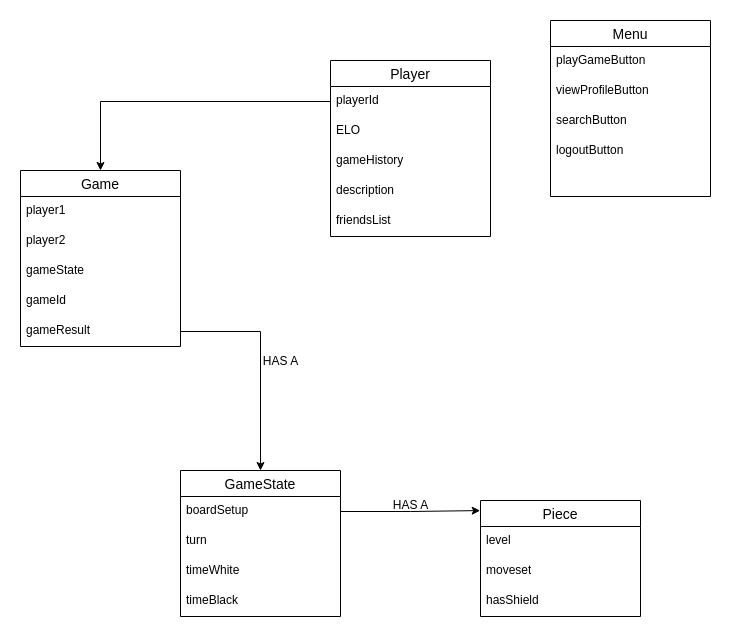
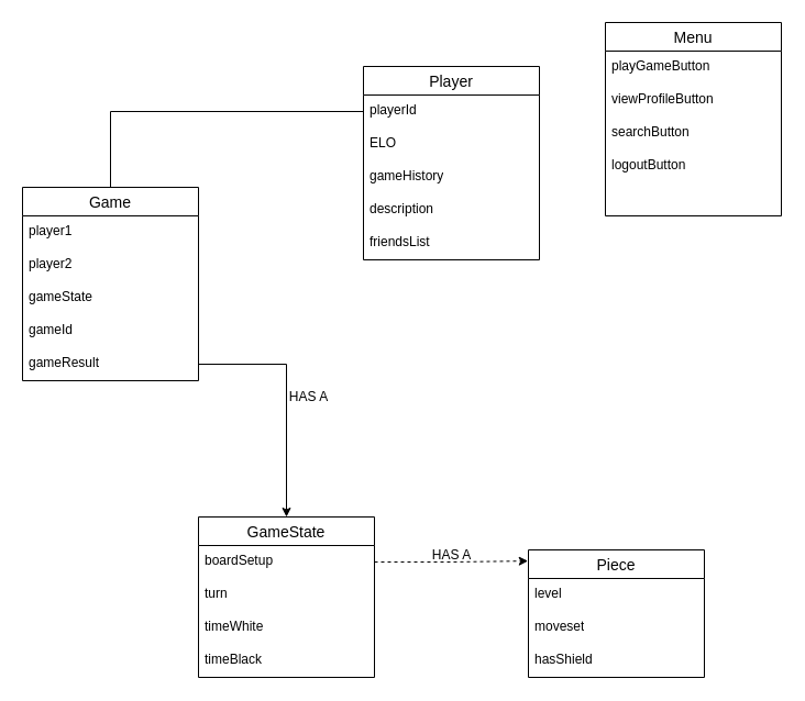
- <mxCell id="27" style="edgeStyle=orthogonalEdgeStyle;rounded=0;orthogonalLoop=1;jettySize=auto;html=1;exitX=0;exitY=0.5;exitDx=0;exitDy=0;entryX=0.5;entryY=0;entryDx=0;entryDy=0;" edge="1" parent="1" source="22" target="2"><mxGeometry relative="1" as="geometry" /></mxCell>
+ <mxCell id="27" style="edgeStyle=orthogonalEdgeStyle;rounded=0;orthogonalLoop=1;jettySize=auto;html=1;exitX=0;exitY=0.5;exitDx=0;exitDy=0;entryX=0.5;entryY=0;entryDx=0;entryDy=0;endArrow=none;" edge="1" parent="1" source="22" target="2"><mxGeometry relative="1" as="geometry" /></mxCell>
- <mxCell id="18" style="edgeStyle=orthogonalEdgeStyle;rounded=0;orthogonalLoop=1;jettySize=auto;html=1;exitX=1;exitY=0.5;exitDx=0;exitDy=0;entryX=-0.002;entryY=0.087;entryDx=0;entryDy=0;entryPerimeter=0;" edge="1" parent="1" source="9" target="14"><mxGeometry relative="1" as="geometry" /></mxCell>
+ <mxCell id="18" style="edgeStyle=orthogonalEdgeStyle;rounded=0;orthogonalLoop=1;jettySize=auto;html=1;exitX=1;exitY=0.5;exitDx=0;exitDy=0;entryX=-0.002;entryY=0.087;entryDx=0;entryDy=0;entryPerimeter=0;dashed=1;" edge="1" parent="1" source="9" target="14"><mxGeometry relative="1" as="geometry" /></mxCell>
